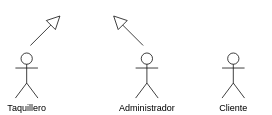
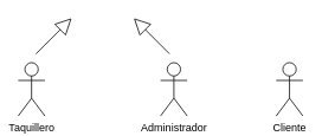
- <mxCell id="4" value="Cliente" style="shape=umlActor;verticalLabelPosition=bottom;verticalAlign=top;html=1;outlineConnect=0;" vertex="1" parent="1"><mxGeometry x="295" y="70" width="30" height="60" as="geometry" /></mxCell>
+ <mxCell id="4" value="Cliente" style="shape=umlActor;verticalLabelPosition=bottom;verticalAlign=top;html=1;outlineConnect=0;" vertex="1" parent="1"><mxGeometry x="310" y="70" width="30" height="60" as="geometry" /></mxCell>
